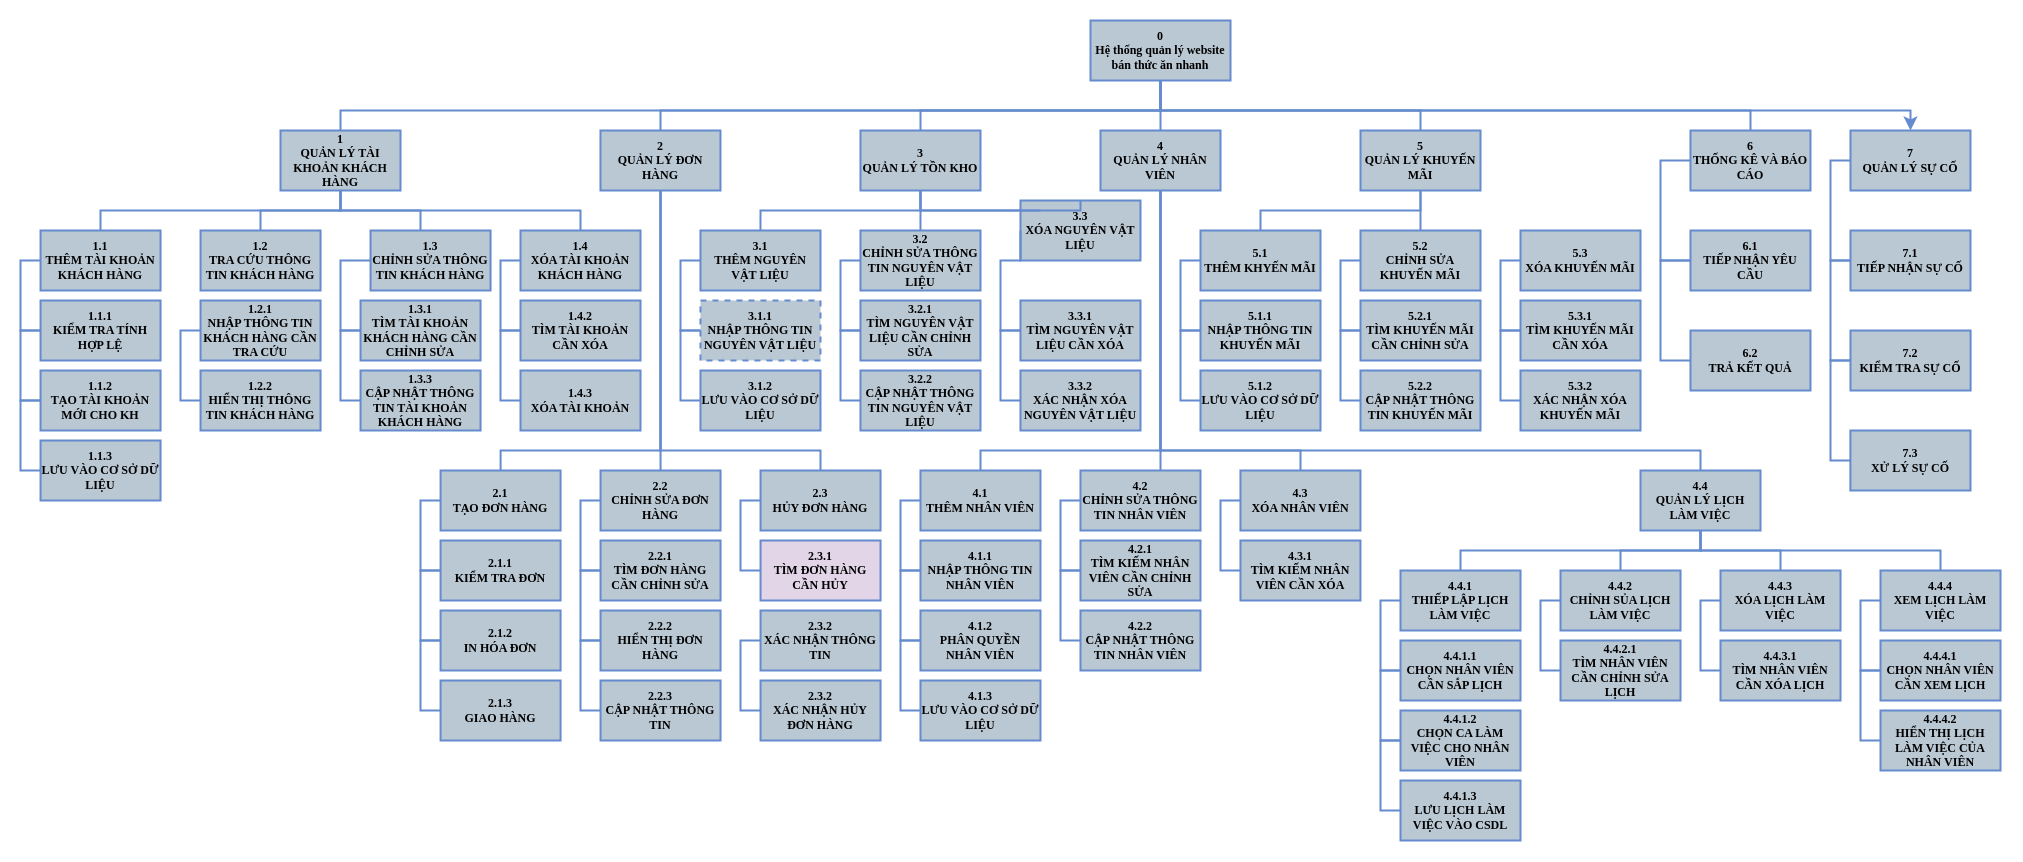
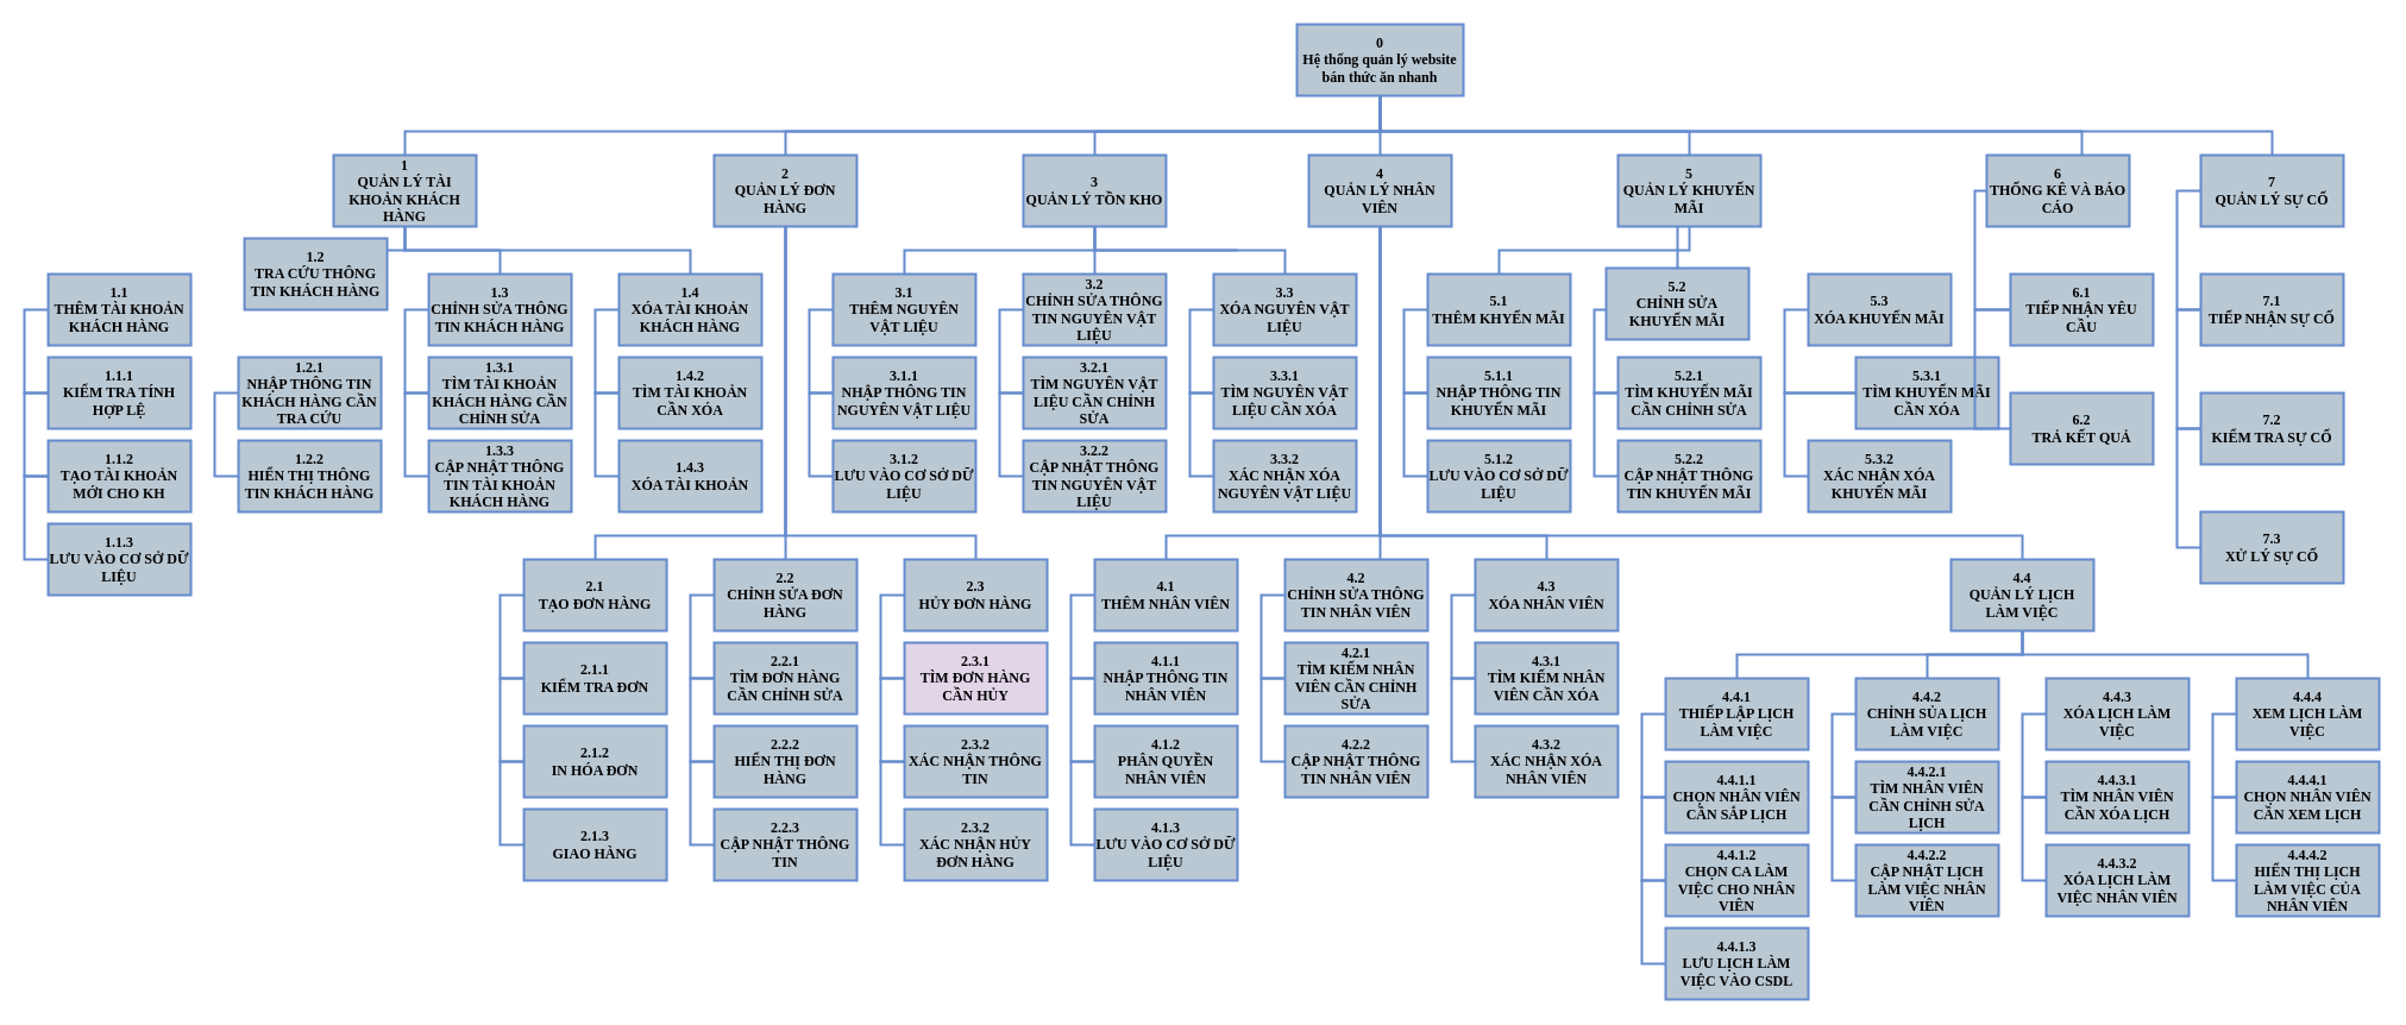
- <mxCell id="148" value="" style="endArrow=classic;rounded=0;fontSize=12;startSize=8;endSize=8;edgeStyle=orthogonalEdgeStyle;strokeWidth=2;fontColor=#000000;fontStyle=1;fontFamily=Times New Roman;labelBackgroundColor=none;labelBorderColor=none;fillColor=#d0cee2;strokeColor=#658bce;" parent="1" source="37" target="41" edge="1"><mxGeometry width="50" height="50" relative="1" as="geometry"><mxPoint x="1449.96" y="49.47" as="sourcePoint" /><mxPoint x="1560.01" y="49.47" as="targetPoint" /><Array as="points"><mxPoint x="1160" y="110" /><mxPoint x="1910" y="110" /></Array></mxGeometry></mxCell>
+ <mxCell id="148" value="" style="endArrow=none;rounded=0;fontSize=12;startSize=8;endSize=8;edgeStyle=orthogonalEdgeStyle;strokeWidth=2;fontColor=#000000;fontStyle=1;fontFamily=Times New Roman;labelBackgroundColor=none;labelBorderColor=none;fillColor=#d0cee2;strokeColor=#658bce;" parent="1" source="37" target="41" edge="1"><mxGeometry width="50" height="50" relative="1" as="geometry"><mxPoint x="1449.96" y="49.47" as="sourcePoint" /><mxPoint x="1560.01" y="49.47" as="targetPoint" /><Array as="points"><mxPoint x="1160" y="110" /><mxPoint x="1910" y="110" /></Array></mxGeometry></mxCell>
- <mxCell id="82" value="6&#10;THỐNG KÊ VÀ BÁO CÁO" style="rounded=0;fontSize=12;fontStyle=1;strokeWidth=2;fontFamily=Times New Roman;labelBackgroundColor=none;labelBorderColor=none;whiteSpace=wrap;fillColor=#bac8d3;strokeColor=#658bce;fontColor=#000000;" parent="1" vertex="1"><mxGeometry x="1689.97" y="130" width="120" height="60" as="geometry" /></mxCell>
+ <mxCell id="82" value="6&#10;THỐNG KÊ VÀ BÁO CÁO" style="rounded=0;fontSize=12;fontStyle=1;strokeWidth=2;fontFamily=Times New Roman;labelBackgroundColor=none;labelBorderColor=none;whiteSpace=wrap;fillColor=#bac8d3;strokeColor=#658bce;fontColor=#000000;" parent="1" vertex="1"><mxGeometry x="1669.97" y="130" width="120" height="60" as="geometry" /></mxCell>
- <mxCell id="27" value="" style="endArrow=none;rounded=0;fontSize=12;startSize=8;endSize=8;edgeStyle=orthogonalEdgeStyle;strokeWidth=2;fontColor=#000000;fontStyle=1;fontFamily=Times New Roman;labelBackgroundColor=none;labelBorderColor=none;fillColor=#d0cee2;strokeColor=#658bce;" parent="1" source="23" target="25" edge="1"><mxGeometry width="50" height="50" relative="1" as="geometry"><mxPoint x="100.04" y="230" as="sourcePoint" /><mxPoint x="370.04" y="180" as="targetPoint" /><Array as="points"><mxPoint x="100" y="210" /><mxPoint x="340" y="210" /></Array></mxGeometry></mxCell>
- <mxCell id="52" value="3.3&#10;XÓA NGUYÊN VẬT LIỆU" style="rounded=0;fontSize=12;fontStyle=1;strokeWidth=2;fontFamily=Times New Roman;labelBackgroundColor=none;labelBorderColor=none;whiteSpace=wrap;fillColor=#bac8d3;strokeColor=#658bce;fontColor=#000000;" parent="1" vertex="1"><mxGeometry x="1019.97" y="200" width="120" height="60" as="geometry" /></mxCell>
+ <mxCell id="52" value="3.3&#10;XÓA NGUYÊN VẬT LIỆU" style="rounded=0;fontSize=12;fontStyle=1;strokeWidth=2;fontFamily=Times New Roman;labelBackgroundColor=none;labelBorderColor=none;whiteSpace=wrap;fillColor=#bac8d3;strokeColor=#658bce;fontColor=#000000;" parent="1" vertex="1"><mxGeometry x="1019.97" y="230" width="120" height="60" as="geometry" /></mxCell>
- <mxCell id="26" value="1.2&#10;TRA CỨU THÔNG TIN KHÁCH HÀNG" style="rounded=0;fontSize=12;fontStyle=1;strokeWidth=2;fontFamily=Times New Roman;labelBackgroundColor=none;labelBorderColor=none;whiteSpace=wrap;fillColor=#bac8d3;strokeColor=#658bce;fontColor=#000000;" parent="1" vertex="1"><mxGeometry x="200.04" y="230" width="120" height="60" as="geometry" /></mxCell>
+ <mxCell id="26" value="1.2&#10;TRA CỨU THÔNG TIN KHÁCH HÀNG" style="rounded=0;fontSize=12;fontStyle=1;strokeWidth=2;fontFamily=Times New Roman;labelBackgroundColor=none;labelBorderColor=none;whiteSpace=wrap;fillColor=#bac8d3;strokeColor=#658bce;fontColor=#000000;" parent="1" vertex="1"><mxGeometry x="205.04" y="200" width="120" height="60" as="geometry" /></mxCell>
- <mxCell id="24" value="1.3&#10;CHỈNH SỬA THÔNG TIN KHÁCH HÀNG" style="rounded=0;fontSize=12;fontStyle=1;strokeWidth=2;fontFamily=Times New Roman;labelBackgroundColor=none;labelBorderColor=none;whiteSpace=wrap;fillColor=#bac8d3;strokeColor=#658bce;fontColor=#000000;" parent="1" vertex="1"><mxGeometry x="370.04" y="230" width="120" height="60" as="geometry" /></mxCell>
+ <mxCell id="24" value="1.3&#10;CHỈNH SỬA THÔNG TIN KHÁCH HÀNG" style="rounded=0;fontSize=12;fontStyle=1;strokeWidth=2;fontFamily=Times New Roman;labelBackgroundColor=none;labelBorderColor=none;whiteSpace=wrap;fillColor=#bac8d3;strokeColor=#658bce;fontColor=#000000;" parent="1" vertex="1"><mxGeometry x="360.04" y="230" width="120" height="60" as="geometry" /></mxCell>
- <mxCell id="83" value="5.2&#10;CHỈNH SỬA KHUYẾN MÃI" style="rounded=0;fontSize=12;fontStyle=1;strokeWidth=2;fontFamily=Times New Roman;labelBackgroundColor=none;labelBorderColor=none;whiteSpace=wrap;fillColor=#bac8d3;strokeColor=#658bce;fontColor=#000000;" parent="1" vertex="1"><mxGeometry x="1360" y="230" width="120" height="60" as="geometry" /></mxCell>
+ <mxCell id="83" value="5.2&#10;CHỈNH SỬA KHUYẾN MÃI" style="rounded=0;fontSize=12;fontStyle=1;strokeWidth=2;fontFamily=Times New Roman;labelBackgroundColor=none;labelBorderColor=none;whiteSpace=wrap;fillColor=#bac8d3;strokeColor=#658bce;fontColor=#000000;" parent="1" vertex="1"><mxGeometry x="1350" y="225" width="120" height="60" as="geometry" /></mxCell>
- <mxCell id="49" value="3.1.1&#10;NHẬP THÔNG TIN NGUYÊN VẬT LIỆU" style="rounded=0;fontSize=12;fontStyle=1;strokeWidth=2;fontFamily=Times New Roman;labelBackgroundColor=none;labelBorderColor=none;whiteSpace=wrap;fillColor=#bac8d3;strokeColor=#658bce;fontColor=#000000;dashed=1;" parent="1" vertex="1"><mxGeometry x="699.97" y="300" width="120" height="60" as="geometry" /></mxCell>
+ <mxCell id="49" value="3.1.1&#10;NHẬP THÔNG TIN NGUYÊN VẬT LIỆU" style="rounded=0;fontSize=12;fontStyle=1;strokeWidth=2;fontFamily=Times New Roman;labelBackgroundColor=none;labelBorderColor=none;whiteSpace=wrap;fillColor=#bac8d3;strokeColor=#658bce;fontColor=#000000;" parent="1" vertex="1"><mxGeometry x="699.97" y="300" width="120" height="60" as="geometry" /></mxCell>
- <mxCell id="85" value="5.3.1&#10;TÌM KHUYẾN MÃI CẦN XÓA" style="rounded=0;fontSize=12;fontStyle=1;strokeWidth=2;fontFamily=Times New Roman;labelBackgroundColor=none;labelBorderColor=none;whiteSpace=wrap;fillColor=#bac8d3;strokeColor=#658bce;fontColor=#000000;" parent="1" vertex="1"><mxGeometry x="1520" y="300" width="120" height="60" as="geometry" /></mxCell>
+ <mxCell id="85" value="5.3.1&#10;TÌM KHUYẾN MÃI CẦN XÓA" style="rounded=0;fontSize=12;fontStyle=1;strokeWidth=2;fontFamily=Times New Roman;labelBackgroundColor=none;labelBorderColor=none;whiteSpace=wrap;fillColor=#bac8d3;strokeColor=#658bce;fontColor=#000000;" parent="1" vertex="1"><mxGeometry x="1560" y="300" width="120" height="60" as="geometry" /></mxCell>
- <mxCell id="126" value="" style="endArrow=none;rounded=0;fontSize=12;startSize=8;endSize=8;edgeStyle=orthogonalEdgeStyle;strokeWidth=2;fontColor=#000000;fontStyle=1;fontFamily=Times New Roman;labelBackgroundColor=none;labelBorderColor=none;fillColor=#d0cee2;strokeColor=#658bce;" parent="1" source="21" target="9" edge="1"><mxGeometry width="50" height="50" relative="1" as="geometry"><mxPoint x="1790" y="620" as="sourcePoint" /><mxPoint x="1790" y="470" as="targetPoint" /><Array as="points"><mxPoint x="1780" y="550" /><mxPoint x="1700" y="550" /></Array></mxGeometry></mxCell>
+ <mxCell id="117" value="" style="endArrow=none;rounded=0;fontSize=12;startSize=8;endSize=8;edgeStyle=orthogonalEdgeStyle;strokeWidth=2;fontColor=#000000;fontStyle=1;fontFamily=Times New Roman;labelBackgroundColor=none;labelBorderColor=none;fillColor=#d0cee2;strokeColor=#658bce;" parent="1" source="115" target="114" edge="1"><mxGeometry width="50" height="50" relative="1" as="geometry"><mxPoint x="750.04" y="640" as="sourcePoint" /><mxPoint x="750.04" y="570" as="targetPoint" /><Array as="points"><mxPoint x="740" y="640" /><mxPoint x="740" y="570" /></Array></mxGeometry></mxCell>
+ <mxCell id="18" value="" style="endArrow=none;rounded=0;fontSize=12;startSize=8;endSize=8;edgeStyle=orthogonalEdgeStyle;strokeWidth=2;fontColor=#000000;fontStyle=1;fontFamily=Times New Roman;labelBackgroundColor=none;labelBorderColor=none;fillColor=#d0cee2;strokeColor=#658bce;" parent="1" source="11" target="10" edge="1"><mxGeometry width="50" height="50" relative="1" as="geometry"><mxPoint x="1229.99" y="640" as="sourcePoint" /><mxPoint x="1229.99" y="570" as="targetPoint" /><Array as="points"><mxPoint x="1219.99" y="640" /><mxPoint x="1219.99" y="570" /></Array></mxGeometry></mxCell>
+ <mxCell id="11" value="4.3.2&#10;XÁC NHẬN XÓA NHÂN VIÊN" style="rounded=0;fontSize=12;fontStyle=1;strokeWidth=2;fontFamily=Times New Roman;labelBackgroundColor=none;labelBorderColor=none;whiteSpace=wrap;fillColor=#bac8d3;strokeColor=#658bce;fontColor=#000000;" parent="1" vertex="1"><mxGeometry x="1239.96" y="610" width="120" height="60" as="geometry" /></mxCell>
+ <mxCell id="139" value="" style="endArrow=none;rounded=0;fontSize=12;startSize=8;endSize=8;edgeStyle=orthogonalEdgeStyle;strokeWidth=2;fontColor=#000000;fontStyle=1;fontFamily=Times New Roman;labelBackgroundColor=none;labelBorderColor=none;fillColor=#d0cee2;strokeColor=#658bce;" parent="1" source="137" target="136" edge="1"><mxGeometry width="50" height="50" relative="1" as="geometry"><mxPoint x="1560.01" y="740" as="sourcePoint" /><mxPoint x="1560.01" y="670" as="targetPoint" /><Array as="points"><mxPoint x="1540" y="740" /><mxPoint x="1540" y="670" /></Array></mxGeometry></mxCell>
+ <mxCell id="144" value="" style="endArrow=none;rounded=0;fontSize=12;startSize=8;endSize=8;edgeStyle=orthogonalEdgeStyle;strokeWidth=2;fontColor=#000000;fontStyle=1;fontFamily=Times New Roman;labelBackgroundColor=none;labelBorderColor=none;fillColor=#d0cee2;strokeColor=#658bce;" parent="1" source="141" target="140" edge="1"><mxGeometry width="50" height="50" relative="1" as="geometry"><mxPoint x="1720.01" y="739.95" as="sourcePoint" /><mxPoint x="1720.01" y="669.95" as="targetPoint" /><Array as="points"><mxPoint x="1700" y="740" /><mxPoint x="1700" y="670" /></Array></mxGeometry></mxCell>
+ <mxCell id="137" value="4.4.2.2&#10;CẬP NHẬT LỊCH LÀM VIỆC NHÂN VIÊN" style="rounded=0;fontSize=12;fontStyle=1;strokeWidth=2;fontFamily=Times New Roman;labelBackgroundColor=none;labelBorderColor=none;whiteSpace=wrap;fillColor=#bac8d3;strokeColor=#658bce;fontColor=#000000;" parent="1" vertex="1"><mxGeometry x="1560.01" y="710" width="120" height="60" as="geometry" /></mxCell>
+ <mxCell id="141" value="4.4.3.2&#10;XÓA LỊCH LÀM VIỆC NHÂN VIÊN" style="rounded=0;fontSize=12;fontStyle=1;strokeWidth=2;fontFamily=Times New Roman;labelBackgroundColor=none;labelBorderColor=none;whiteSpace=wrap;fillColor=#bac8d3;strokeColor=#658bce;fontColor=#000000;" parent="1" vertex="1"><mxGeometry x="1720.01" y="710" width="120" height="60" as="geometry" /></mxCell>
